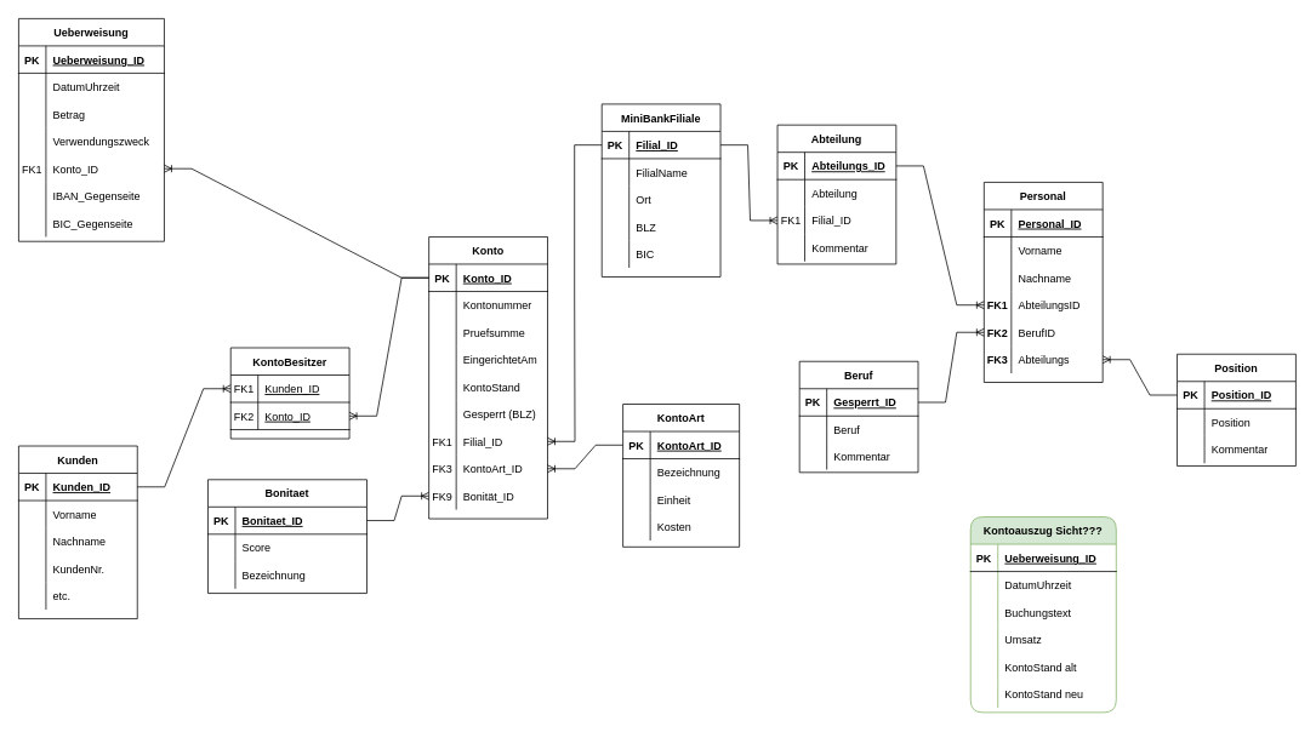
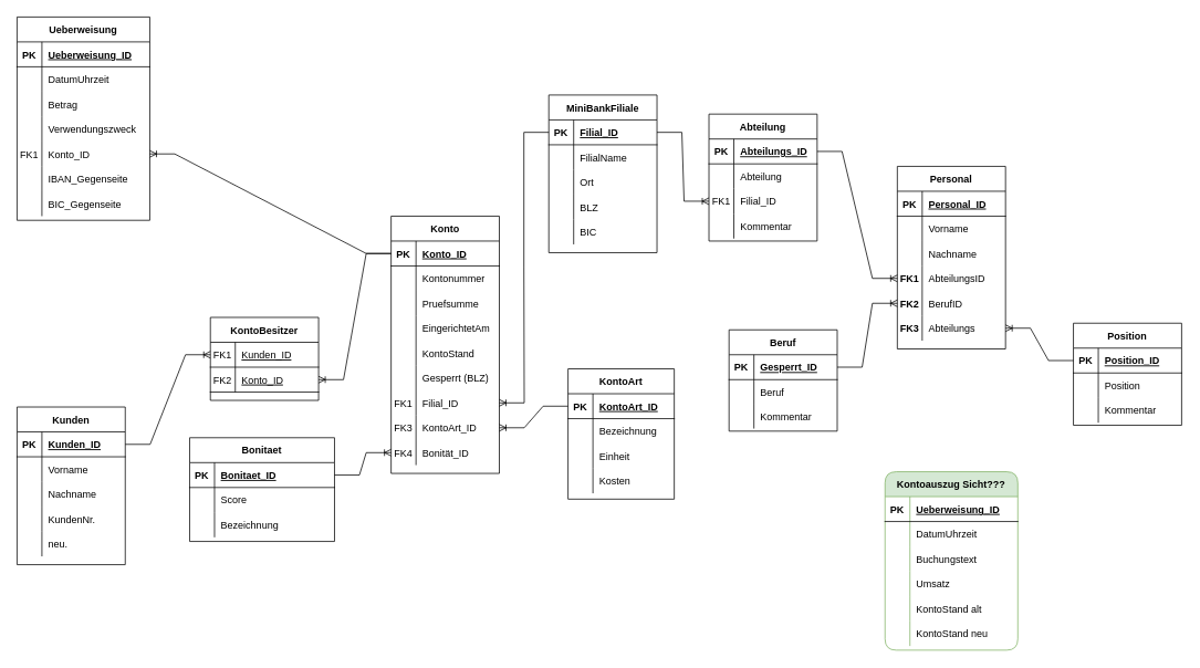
- <mxCell id="77" value="FK9" style="shape=partialRectangle;connectable=0;fillColor=none;top=0;left=0;bottom=0;right=0;editable=1;overflow=hidden;" parent="76" vertex="1"><mxGeometry width="30" height="30" as="geometry"><mxRectangle width="30" height="30" as="alternateBounds" /></mxGeometry></mxCell>
+ <mxCell id="77" value="FK4" style="shape=partialRectangle;connectable=0;fillColor=none;top=0;left=0;bottom=0;right=0;editable=1;overflow=hidden;" parent="76" vertex="1"><mxGeometry width="30" height="30" as="geometry"><mxRectangle width="30" height="30" as="alternateBounds" /></mxGeometry></mxCell>
- <mxCell id="50" value="etc." style="shape=partialRectangle;connectable=0;fillColor=none;top=0;left=0;bottom=0;right=0;align=left;spacingLeft=6;overflow=hidden;" parent="48" vertex="1"><mxGeometry x="30" width="100.405" height="30" as="geometry"><mxRectangle width="100.405" height="30" as="alternateBounds" /></mxGeometry></mxCell>
+ <mxCell id="50" value="neu." style="shape=partialRectangle;connectable=0;fillColor=none;top=0;left=0;bottom=0;right=0;align=left;spacingLeft=6;overflow=hidden;" parent="48" vertex="1"><mxGeometry x="30" width="100.405" height="30" as="geometry"><mxRectangle width="100.405" height="30" as="alternateBounds" /></mxGeometry></mxCell>
